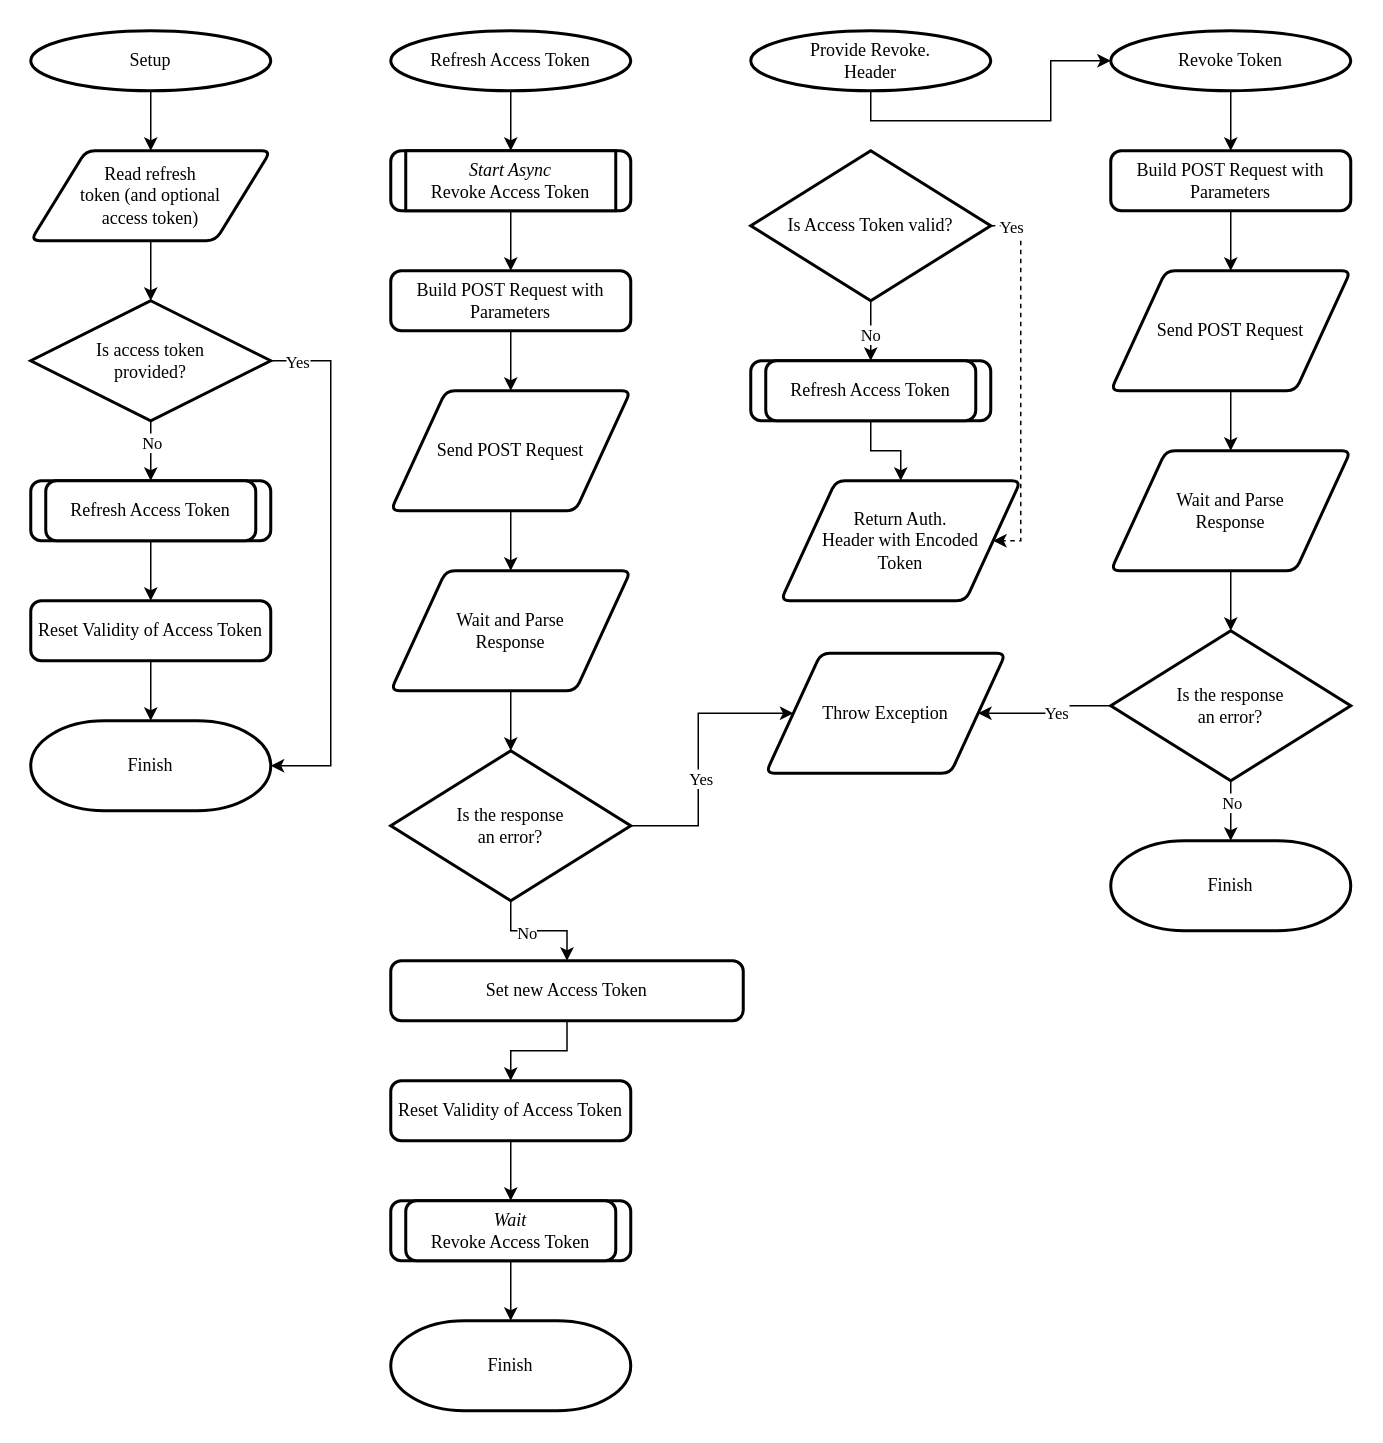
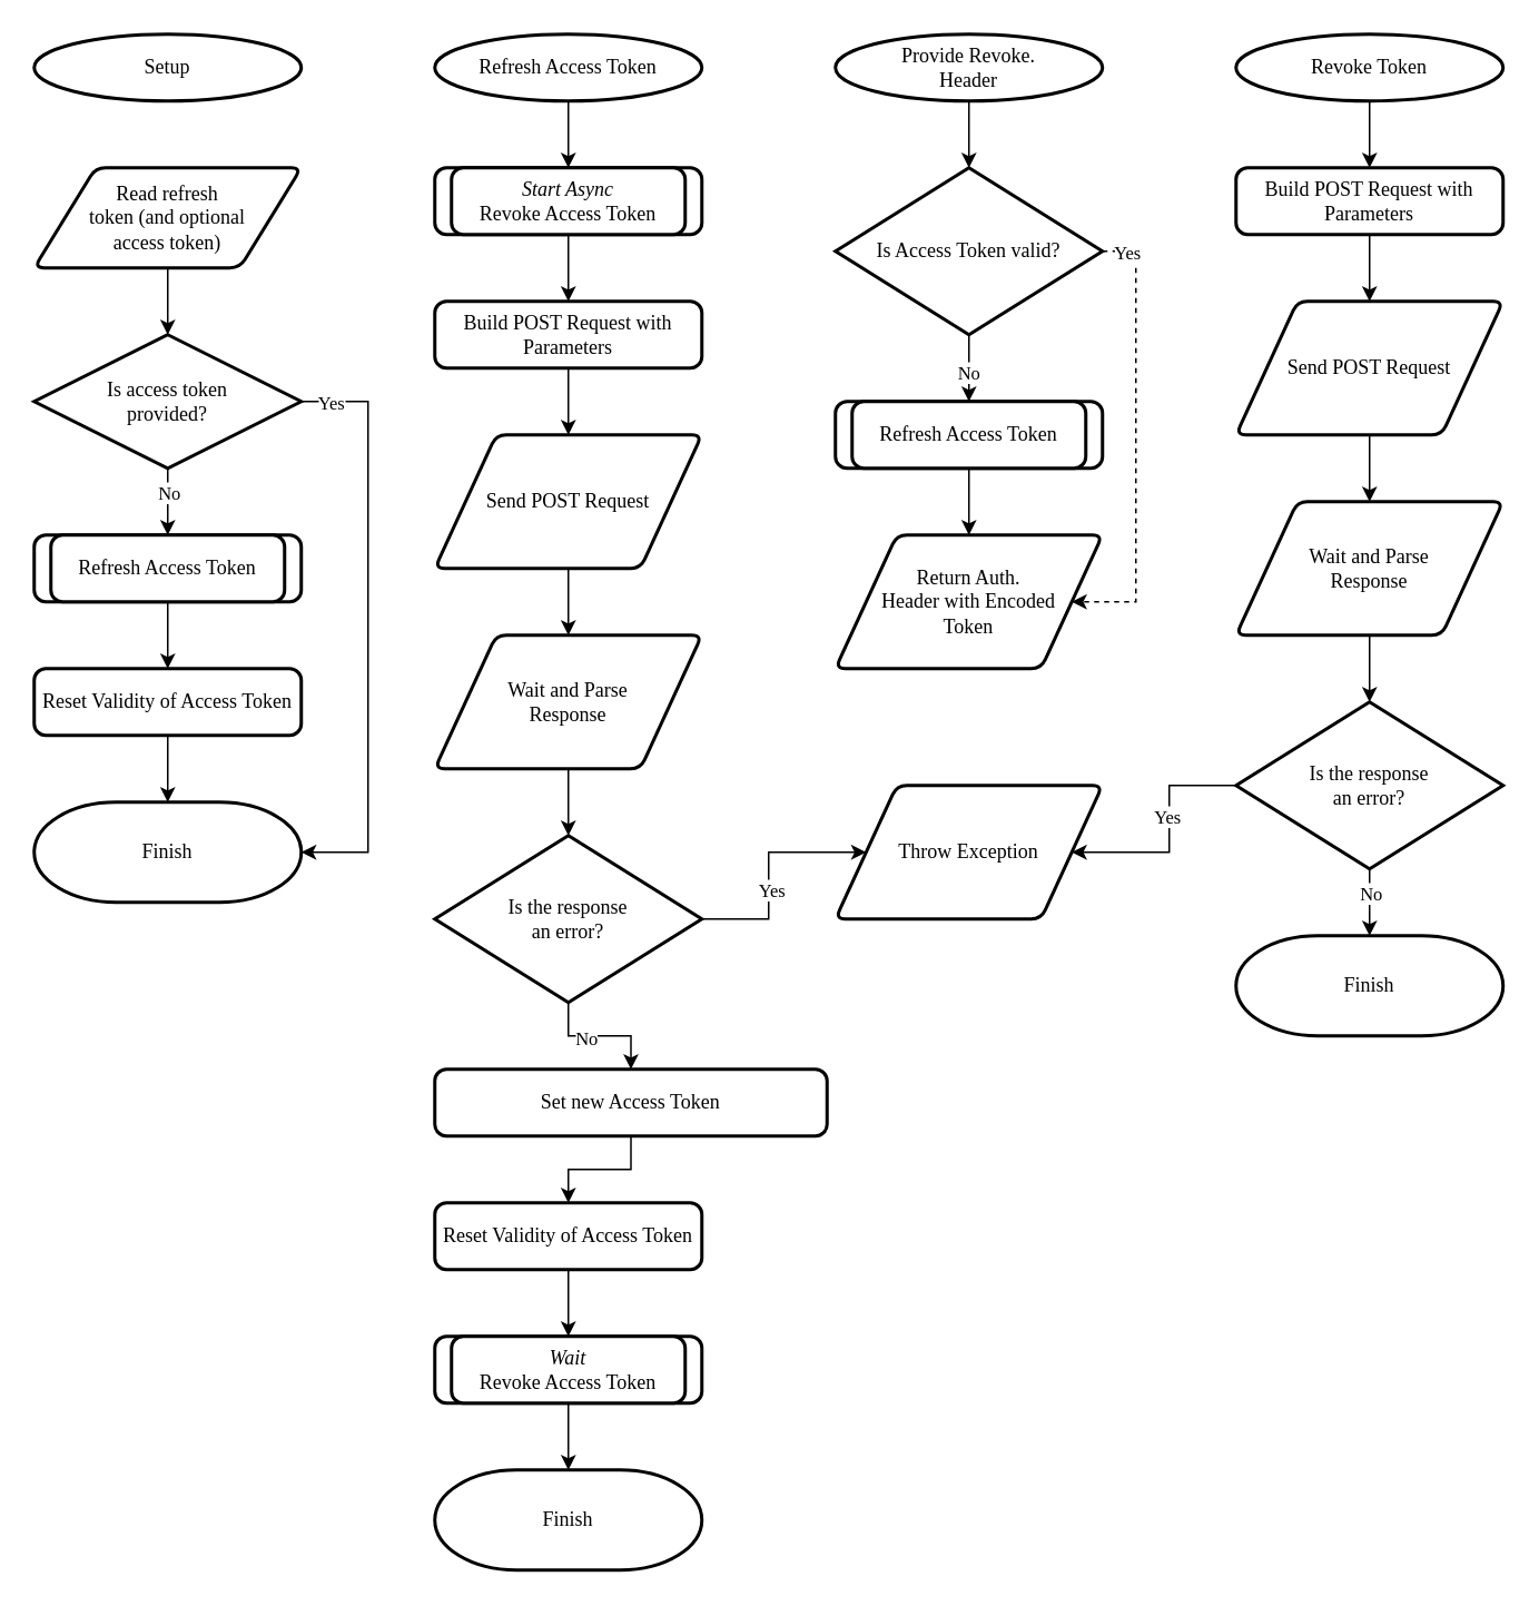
- <mxCell id="2" style="edgeStyle=orthogonalEdgeStyle;rounded=0;orthogonalLoop=1;jettySize=auto;html=1;exitX=0.5;exitY=1;exitDx=0;exitDy=0;exitPerimeter=0;entryX=0.5;entryY=0;entryDx=0;entryDy=0;fontFamily=STIX;" edge="1" parent="1" source="3" target="7"><mxGeometry relative="1" as="geometry" /></mxCell>
- <mxCell id="61" style="edgeStyle=orthogonalEdgeStyle;rounded=0;orthogonalLoop=1;jettySize=auto;html=1;exitX=0.5;exitY=1;exitDx=0;exitDy=0;exitPerimeter=0;fontFamily=STIX;" edge="1" parent="1" source="12" target="16"><mxGeometry relative="1" as="geometry" /></mxCell>
+ <mxCell id="61" style="edgeStyle=orthogonalEdgeStyle;rounded=0;orthogonalLoop=1;jettySize=auto;html=1;exitX=0.5;exitY=1;exitDx=0;exitDy=0;exitPerimeter=0;entryX=0.5;entryY=0;entryDx=0;entryDy=0;entryPerimeter=0;fontFamily=STIX;" edge="1" parent="1" source="12" target="38"><mxGeometry relative="1" as="geometry" /></mxCell>
- <mxCell id="19" value="&lt;i&gt;Start Async&lt;/i&gt;&lt;div&gt;Revoke Access Token&lt;/div&gt;" style="whiteSpace=wrap;html=1;absoluteArcSize=1;arcSize=14;strokeWidth=2;fontFamily=STIX;rounded=0;" vertex="1" parent="1"><mxGeometry x="270" y="100" width="140" height="40" as="geometry" /></mxCell>
+ <mxCell id="19" value="&lt;i&gt;Start Async&lt;/i&gt;&lt;div&gt;Revoke Access Token&lt;/div&gt;" style="rounded=1;whiteSpace=wrap;html=1;absoluteArcSize=1;arcSize=14;strokeWidth=2;fontFamily=STIX;" vertex="1" parent="1"><mxGeometry x="270" y="100" width="140" height="40" as="geometry" /></mxCell>
- <mxCell id="41" value="Return Auth.&lt;div&gt;Header with Encoded&lt;/div&gt;&lt;div&gt;Token&lt;/div&gt;" style="shape=parallelogram;html=1;strokeWidth=2;perimeter=parallelogramPerimeter;whiteSpace=wrap;rounded=1;arcSize=12;size=0.23;fontFamily=STIX;" vertex="1" parent="1"><mxGeometry x="520" y="320" width="160" height="80" as="geometry" /></mxCell>
+ <mxCell id="41" value="Return Auth.&lt;div&gt;Header with Encoded&lt;/div&gt;&lt;div&gt;Token&lt;/div&gt;" style="shape=parallelogram;html=1;strokeWidth=2;perimeter=parallelogramPerimeter;whiteSpace=wrap;rounded=1;arcSize=12;size=0.23;fontFamily=STIX;" vertex="1" parent="1"><mxGeometry x="500" y="320" width="160" height="80" as="geometry" /></mxCell>
- <mxCell id="66" value="Throw Exception" style="shape=parallelogram;html=1;strokeWidth=2;perimeter=parallelogramPerimeter;whiteSpace=wrap;rounded=1;arcSize=12;size=0.23;fontFamily=STIX;" vertex="1" parent="1"><mxGeometry x="510" y="435" width="160" height="80" as="geometry" /></mxCell>
+ <mxCell id="66" value="Throw Exception" style="shape=parallelogram;html=1;strokeWidth=2;perimeter=parallelogramPerimeter;whiteSpace=wrap;rounded=1;arcSize=12;size=0.23;fontFamily=STIX;" vertex="1" parent="1"><mxGeometry x="500" y="470" width="160" height="80" as="geometry" /></mxCell>
